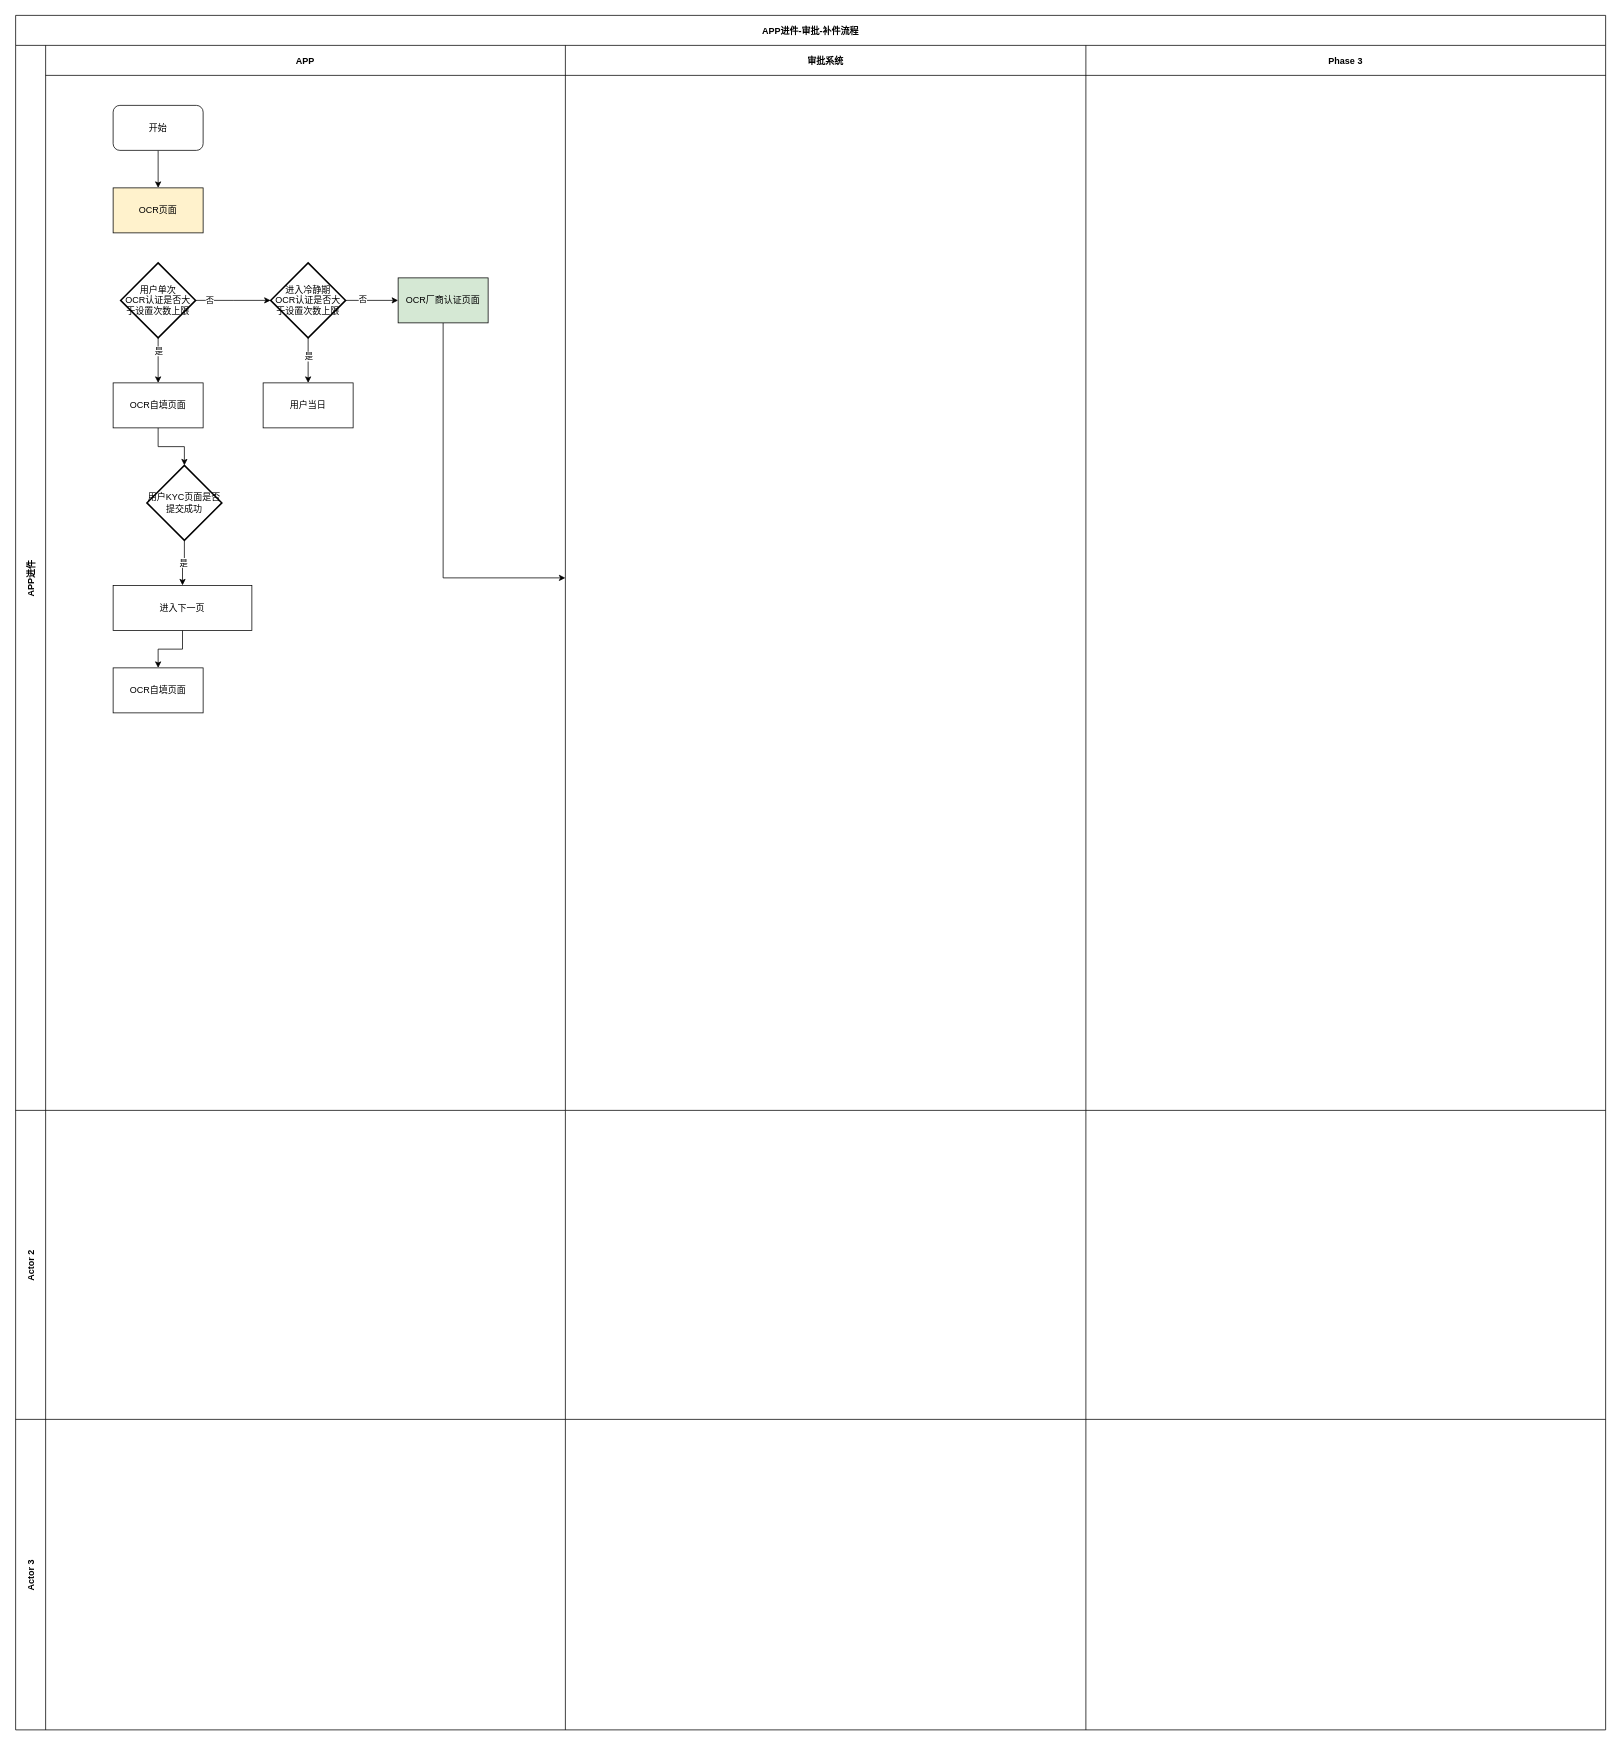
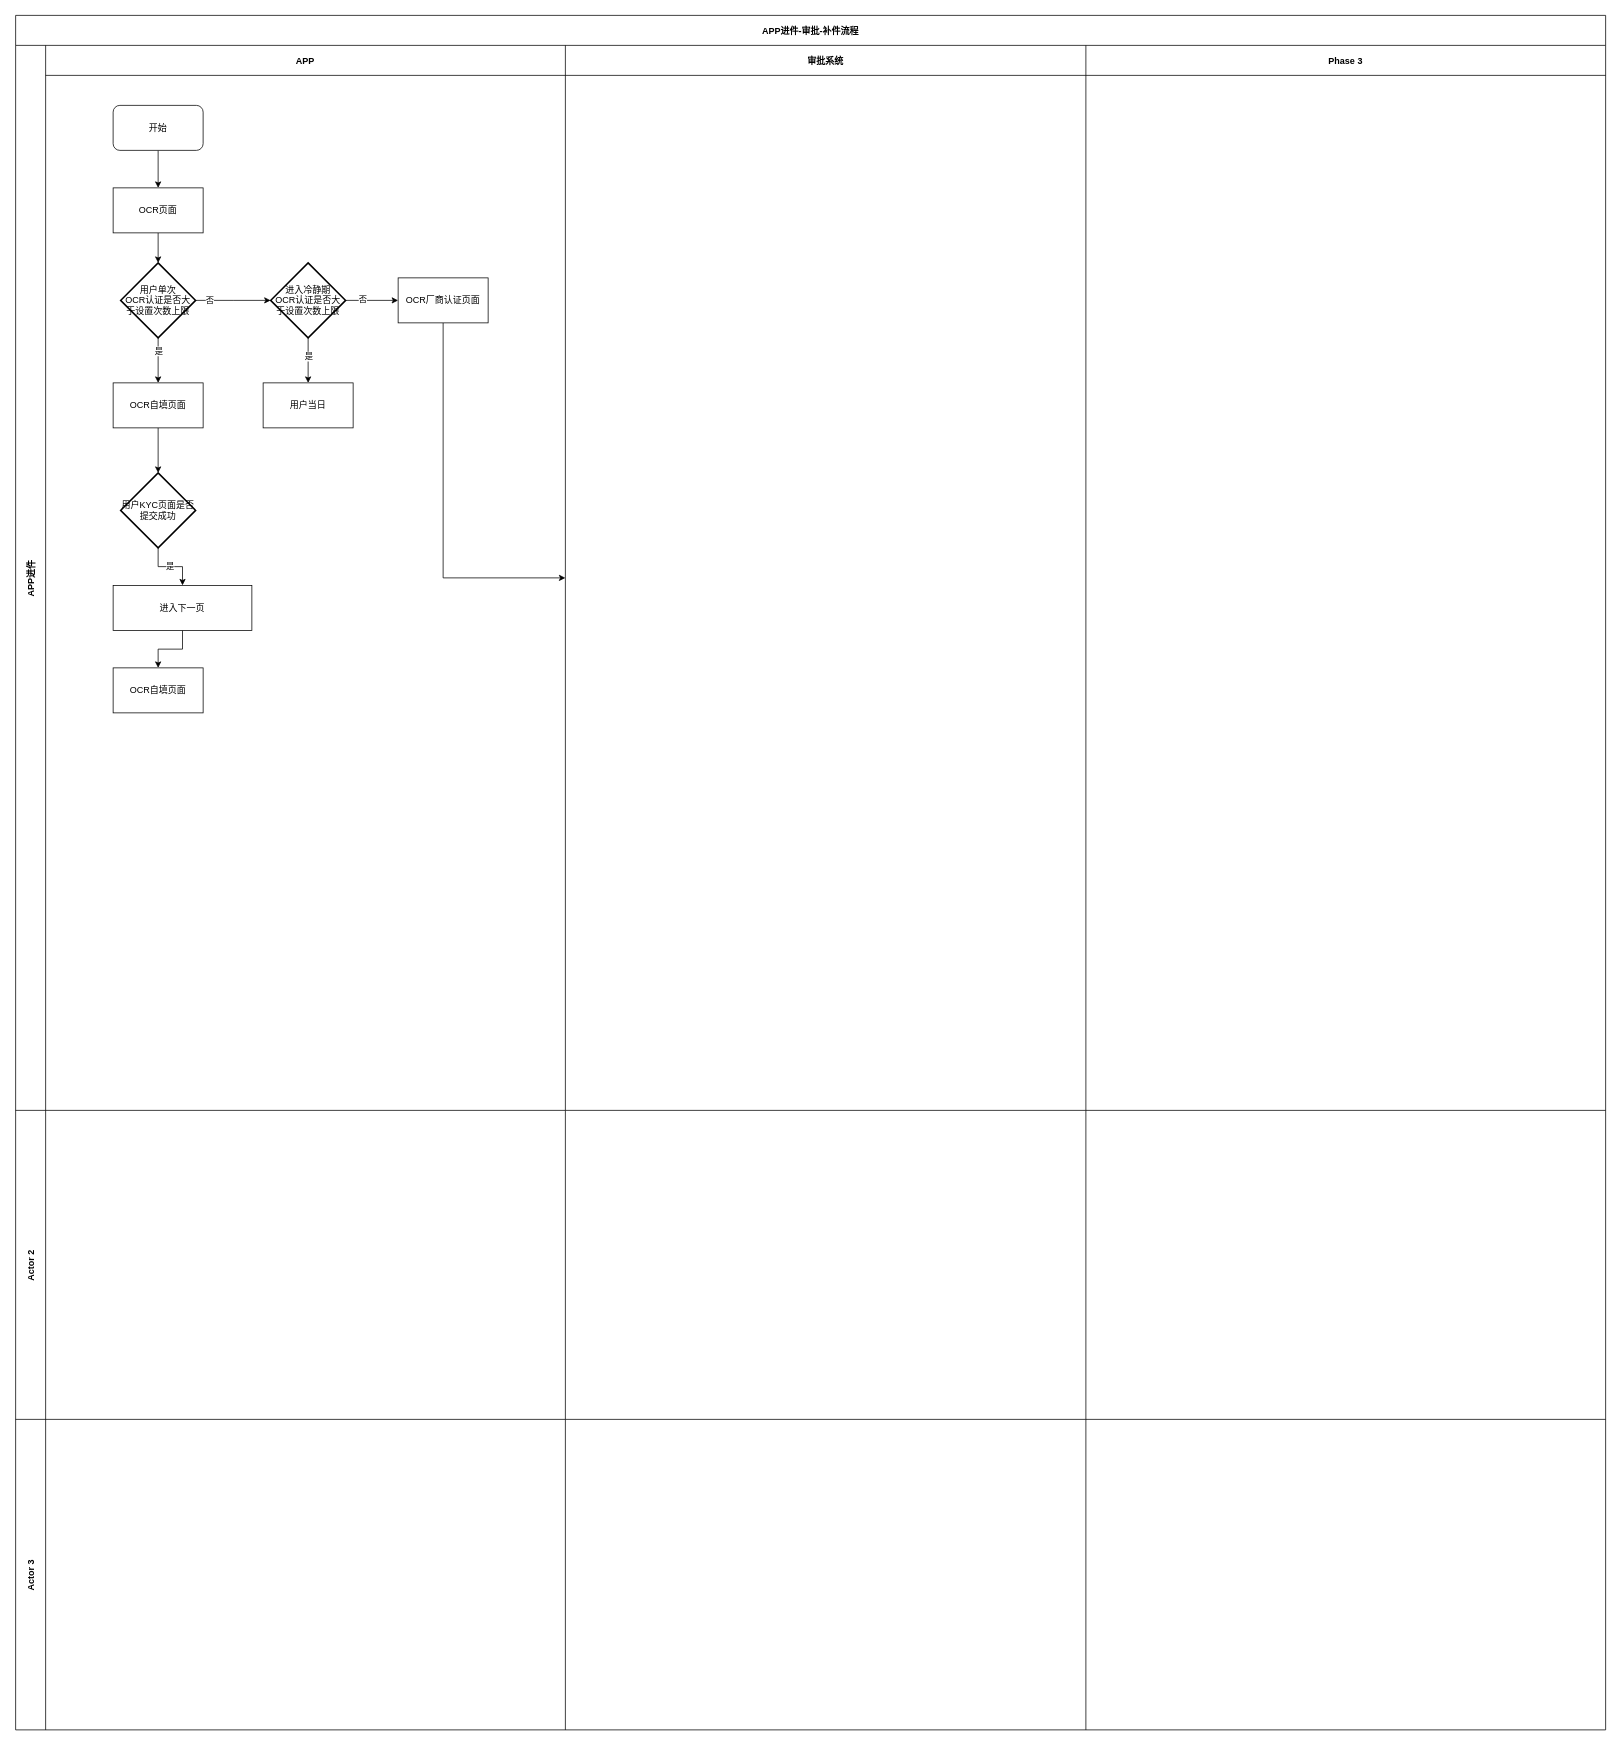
- <mxCell id="33" value="OCR页面" style="rounded=0;whiteSpace=wrap;html=1;fillColor=#fff2cc;" vertex="1" parent="1"><mxGeometry x="150" y="250" width="120" height="60" as="geometry" /></mxCell>
+ <mxCell id="33" value="OCR页面" style="rounded=0;whiteSpace=wrap;html=1;" vertex="1" parent="1"><mxGeometry x="150" y="250" width="120" height="60" as="geometry" /></mxCell>
+ <mxCell id="32" style="edgeStyle=orthogonalEdgeStyle;rounded=0;orthogonalLoop=1;jettySize=auto;html=1;entryX=0.5;entryY=0;entryDx=0;entryDy=0;entryPerimeter=0;" edge="1" parent="1" source="33" target="38"><mxGeometry relative="1" as="geometry" /></mxCell>
- <mxCell id="14" value="OCR厂商认证页面" style="rounded=0;whiteSpace=wrap;html=1;fillColor=#d5e8d4;" vertex="1" parent="4"><mxGeometry x="470" y="310" width="120" height="60" as="geometry" /></mxCell>
+ <mxCell id="14" value="OCR厂商认证页面" style="rounded=0;whiteSpace=wrap;html=1;" vertex="1" parent="4"><mxGeometry x="470" y="310" width="120" height="60" as="geometry" /></mxCell>
- <mxCell id="16" value="用户KYC页面是否提交成功" style="strokeWidth=2;html=1;shape=mxgraph.flowchart.decision;whiteSpace=wrap;" vertex="1" parent="4"><mxGeometry x="135" y="560" width="100" height="100" as="geometry" /></mxCell>
+ <mxCell id="16" value="用户KYC页面是否提交成功" style="strokeWidth=2;html=1;shape=mxgraph.flowchart.decision;whiteSpace=wrap;" vertex="1" parent="4"><mxGeometry x="100" y="570" width="100" height="100" as="geometry" /></mxCell>
